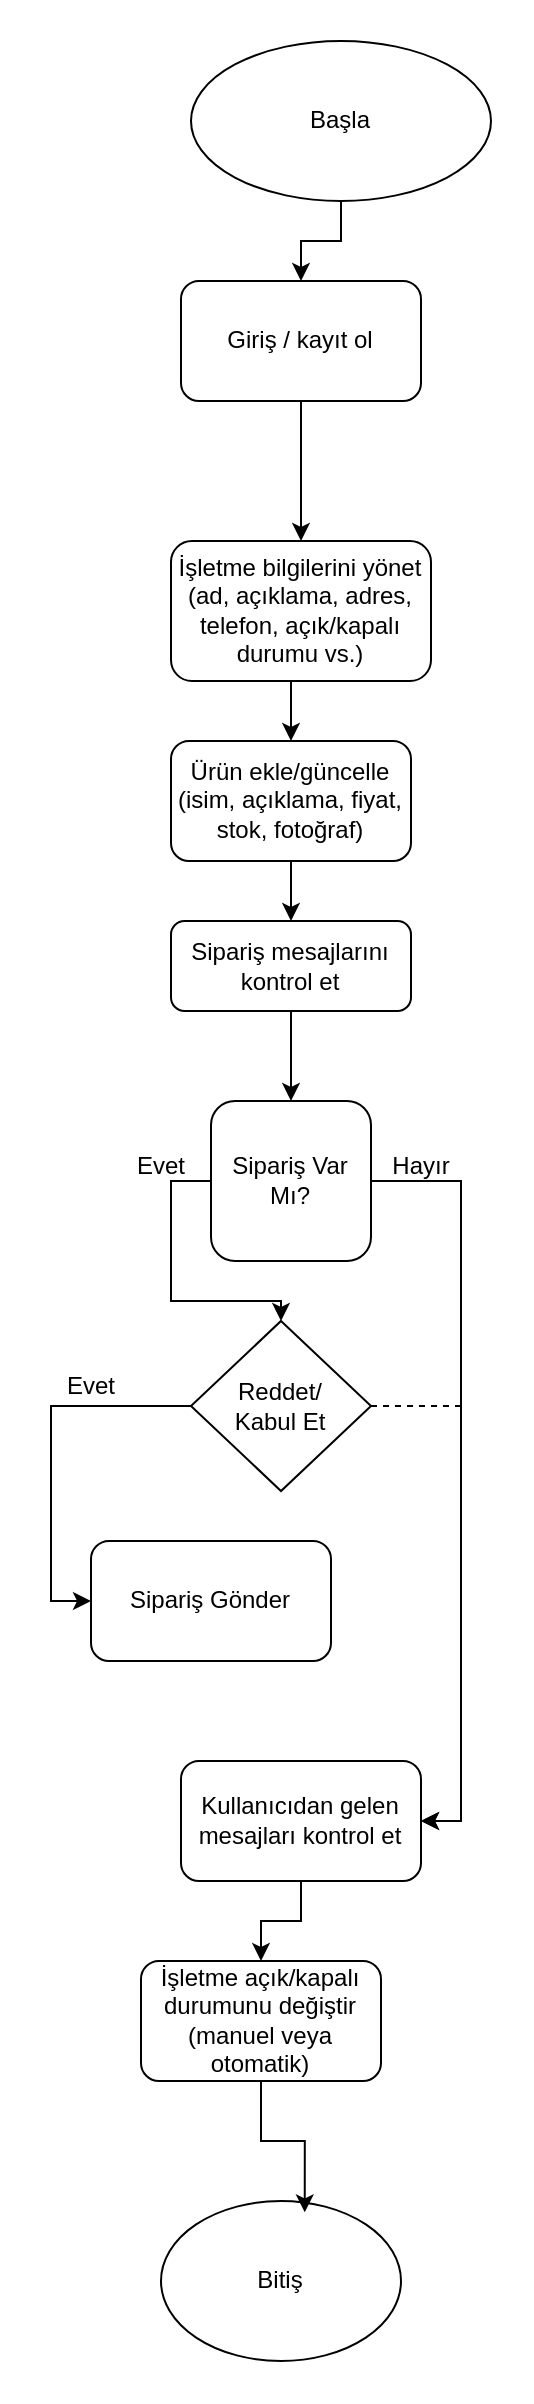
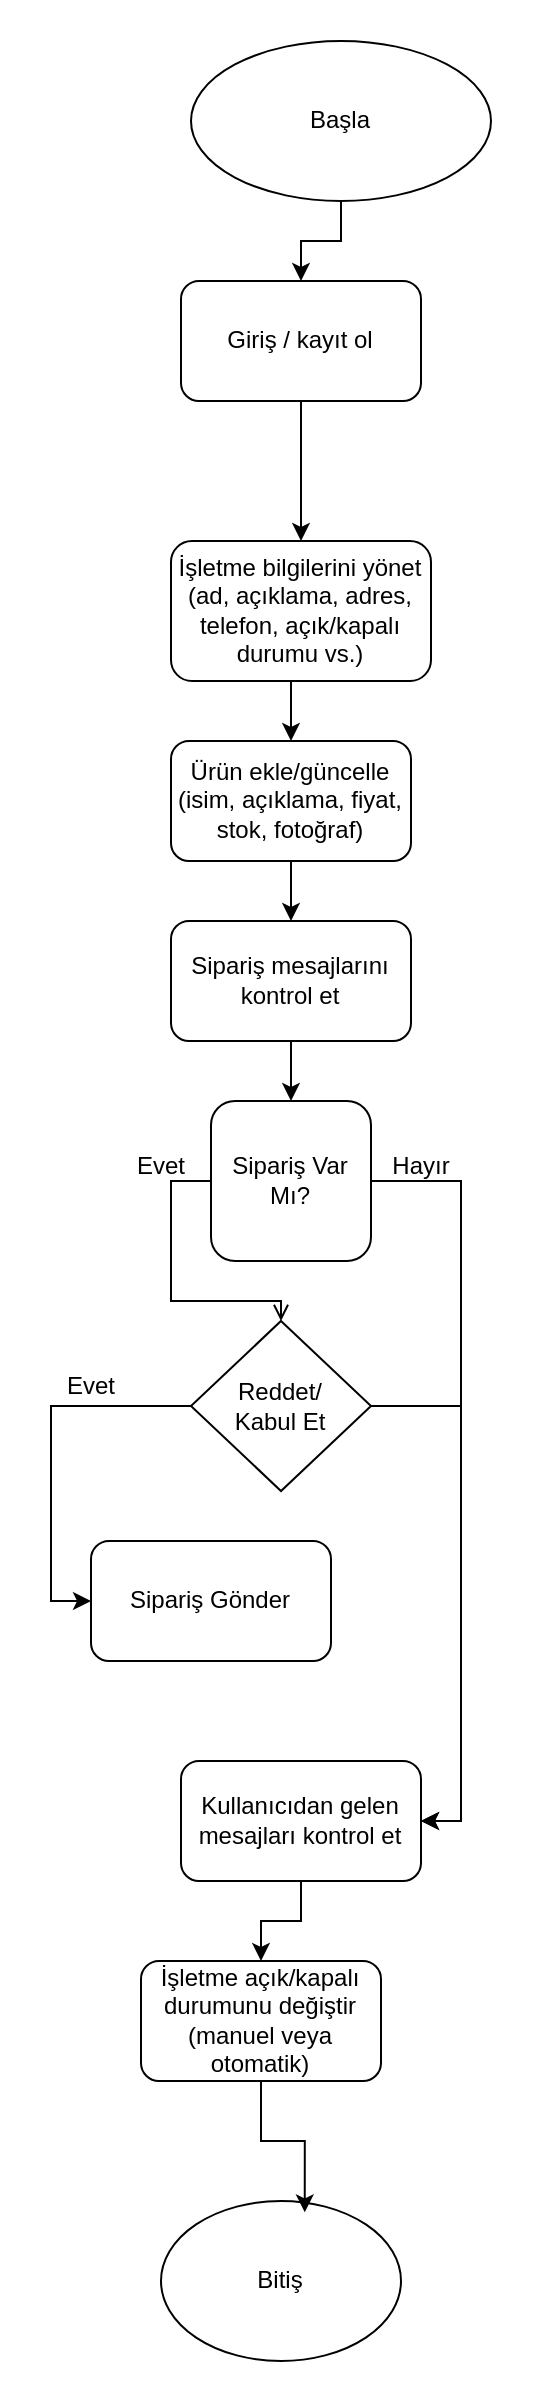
- <mxCell id="9" value="Sipariş mesajlarını kontrol et" style="rounded=1;whiteSpace=wrap;html=1;" vertex="1" parent="1"><mxGeometry x="85" y="460" width="120" height="45" as="geometry" /></mxCell>
+ <mxCell id="9" value="Sipariş mesajlarını kontrol et" style="rounded=1;whiteSpace=wrap;html=1;" vertex="1" parent="1"><mxGeometry x="85" y="460" width="120" height="60" as="geometry" /></mxCell>
- <mxCell id="11" style="edgeStyle=orthogonalEdgeStyle;rounded=0;orthogonalLoop=1;jettySize=auto;html=1;exitX=0;exitY=0.5;exitDx=0;exitDy=0;entryX=0.5;entryY=0;entryDx=0;entryDy=0;" edge="1" parent="1" source="12" target="17"><mxGeometry relative="1" as="geometry" /></mxCell>
+ <mxCell id="11" style="edgeStyle=orthogonalEdgeStyle;rounded=0;orthogonalLoop=1;jettySize=auto;html=1;exitX=0;exitY=0.5;exitDx=0;exitDy=0;entryX=0.5;entryY=0;entryDx=0;entryDy=0;endArrow=open;" edge="1" parent="1" source="12" target="17"><mxGeometry relative="1" as="geometry" /></mxCell>
- <mxCell id="16" style="edgeStyle=orthogonalEdgeStyle;rounded=0;orthogonalLoop=1;jettySize=auto;html=1;exitX=1;exitY=0.5;exitDx=0;exitDy=0;entryX=1;entryY=0.5;entryDx=0;entryDy=0;dashed=1;" edge="1" parent="1" source="17" target="21"><mxGeometry relative="1" as="geometry" /></mxCell>
+ <mxCell id="16" style="edgeStyle=orthogonalEdgeStyle;rounded=0;orthogonalLoop=1;jettySize=auto;html=1;exitX=1;exitY=0.5;exitDx=0;exitDy=0;entryX=1;entryY=0.5;entryDx=0;entryDy=0;" edge="1" parent="1" source="17" target="21"><mxGeometry relative="1" as="geometry" /></mxCell>
